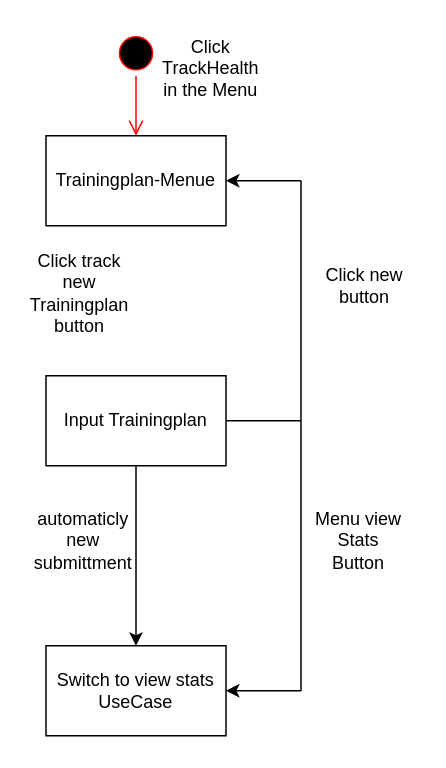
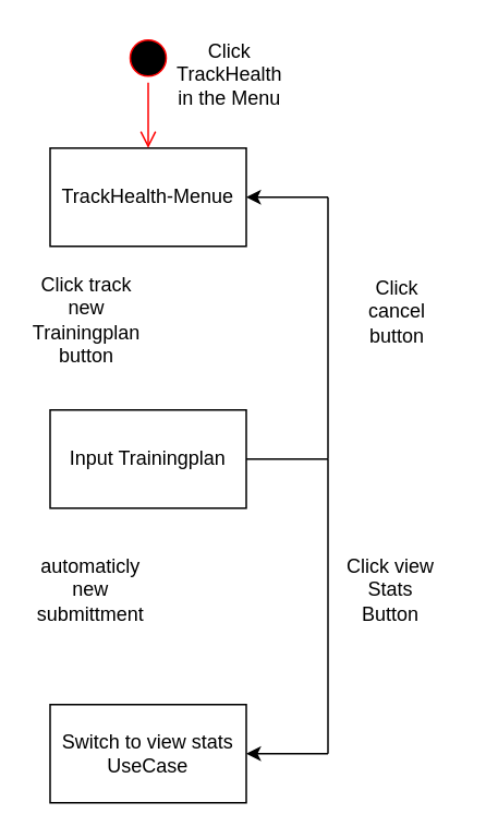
- <mxCell id="6" value="Trainingplan-Menue" style="text;html=1;strokeColor=none;fillColor=none;align=center;verticalAlign=middle;whiteSpace=wrap;rounded=0;" parent="1" vertex="1"><mxGeometry x="30" y="90" width="120" height="60" as="geometry" /></mxCell>
+ <mxCell id="6" value="TrackHealth-Menue" style="text;html=1;strokeColor=none;fillColor=none;align=center;verticalAlign=middle;whiteSpace=wrap;rounded=0;" parent="1" vertex="1"><mxGeometry x="30" y="90" width="120" height="60" as="geometry" /></mxCell>
- <mxCell id="18" value="Click new button" style="text;html=1;strokeColor=none;fillColor=none;align=center;verticalAlign=middle;whiteSpace=wrap;rounded=0;" vertex="1" parent="1"><mxGeometry x="210" y="180" width="65" height="20" as="geometry" /></mxCell>
+ <mxCell id="18" value="Click cancel button" style="text;html=1;strokeColor=none;fillColor=none;align=center;verticalAlign=middle;whiteSpace=wrap;rounded=0;" vertex="1" parent="1"><mxGeometry x="210" y="180" width="65" height="20" as="geometry" /></mxCell>
- <mxCell id="22" value="Menu view Stats Button" style="text;html=1;strokeColor=none;fillColor=none;align=center;verticalAlign=middle;whiteSpace=wrap;rounded=0;" vertex="1" parent="1"><mxGeometry x="206" y="350" width="65" height="20" as="geometry" /></mxCell>
+ <mxCell id="22" value="Click view Stats Button" style="text;html=1;strokeColor=none;fillColor=none;align=center;verticalAlign=middle;whiteSpace=wrap;rounded=0;" vertex="1" parent="1"><mxGeometry x="206" y="350" width="65" height="20" as="geometry" /></mxCell>
- <mxCell id="3" style="edgeStyle=orthogonalEdgeStyle;rounded=0;orthogonalLoop=1;jettySize=auto;html=1;exitX=0.5;exitY=1;exitDx=0;exitDy=0;" parent="1" source="4" edge="1" target="12"><mxGeometry relative="1" as="geometry"><mxPoint x="90" y="350" as="targetPoint" /></mxGeometry></mxCell>
